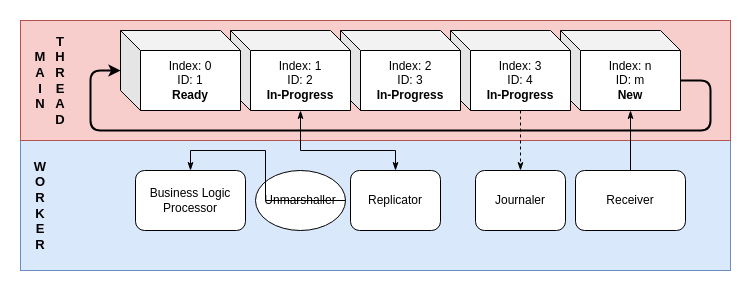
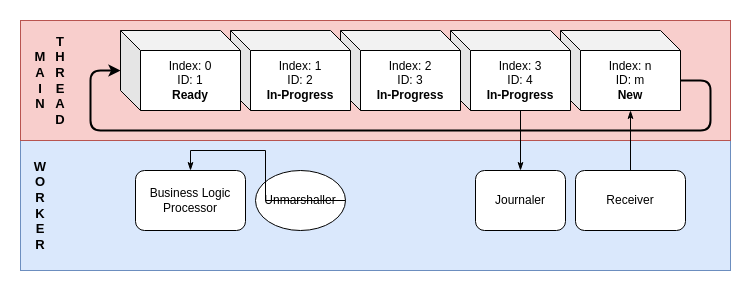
- <mxCell id="9" style="edgeStyle=orthogonalEdgeStyle;rounded=0;orthogonalLoop=1;jettySize=auto;html=1;exitX=0;exitY=0;exitDx=70;exitDy=80;exitPerimeter=0;entryX=0.5;entryY=0;entryDx=0;entryDy=0;startArrow=none;startFill=0;endArrow=classicThin;endFill=1;strokeWidth=1;fontSize=13;dashed=1;" edge="1" parent="1" source="10" target="4"><mxGeometry relative="1" as="geometry" /></mxCell>
+ <mxCell id="9" style="edgeStyle=orthogonalEdgeStyle;rounded=0;orthogonalLoop=1;jettySize=auto;html=1;exitX=0;exitY=0;exitDx=70;exitDy=80;exitPerimeter=0;entryX=0.5;entryY=0;entryDx=0;entryDy=0;startArrow=none;startFill=0;endArrow=classicThin;endFill=1;strokeWidth=1;fontSize=13;" edge="1" parent="1" source="10" target="4"><mxGeometry relative="1" as="geometry" /></mxCell>
- <mxCell id="5" style="edgeStyle=orthogonalEdgeStyle;rounded=0;orthogonalLoop=1;jettySize=auto;html=1;exitX=0.5;exitY=0;exitDx=0;exitDy=0;entryX=0;entryY=0;entryDx=70;entryDy=80;entryPerimeter=0;startArrow=classicThin;startFill=1;endArrow=classicThin;endFill=1;strokeWidth=1;fontSize=13;" edge="1" parent="1" source="6" target="12"><mxGeometry relative="1" as="geometry"><Array as="points"><mxPoint x="395" y="150" /><mxPoint x="300" y="150" /></Array></mxGeometry></mxCell>
- <mxCell id="6" value="Replicator" style="rounded=1;whiteSpace=wrap;html=1;" vertex="1" parent="1"><mxGeometry x="350" y="170" width="90" height="60" as="geometry" /></mxCell>
